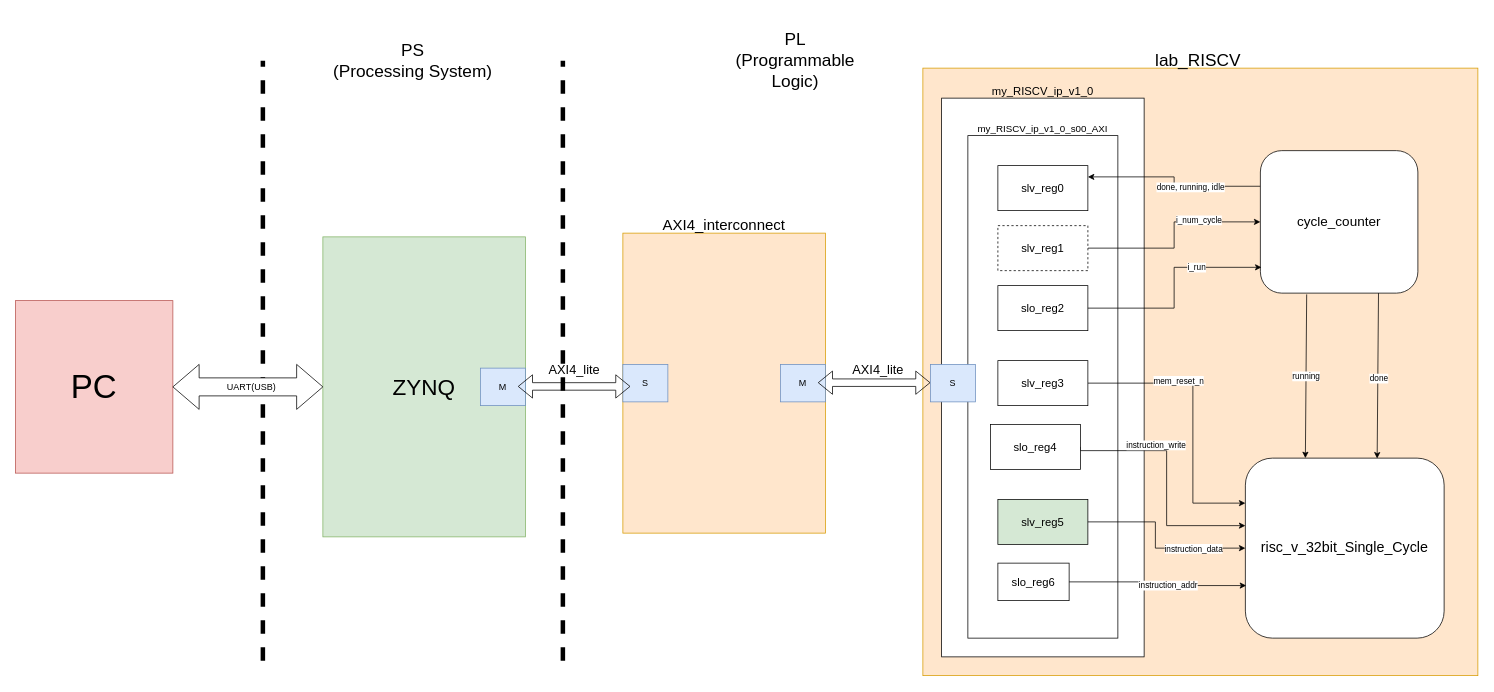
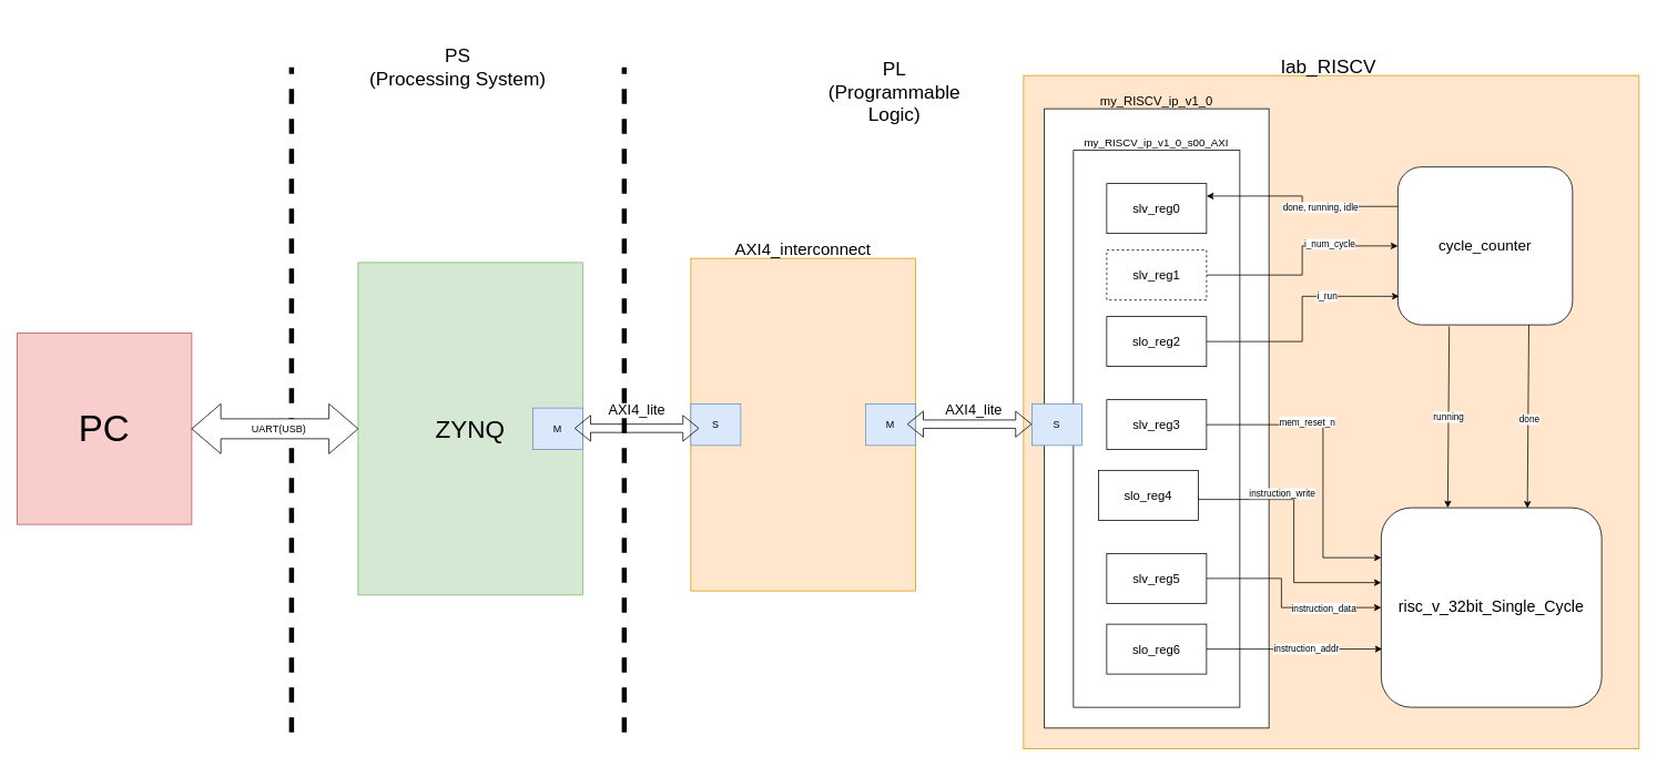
- <mxCell id="49" value="&lt;font style=&quot;font-size: 23px;&quot;&gt;PL&lt;/font&gt;&lt;div style=&quot;font-size: 23px;&quot;&gt;&lt;font style=&quot;font-size: 23px;&quot;&gt;(Programmable Logic)&lt;/font&gt;&lt;/div&gt;" style="text;html=1;align=center;verticalAlign=middle;whiteSpace=wrap;rounded=0;" vertex="1" parent="1"><mxGeometry x="950" y="20" width="220" height="120" as="geometry" /></mxCell>
+ <mxCell id="49" value="&lt;font style=&quot;font-size: 23px;&quot;&gt;PL&lt;/font&gt;&lt;div style=&quot;font-size: 23px;&quot;&gt;&lt;font style=&quot;font-size: 23px;&quot;&gt;(Programmable Logic)&lt;/font&gt;&lt;/div&gt;" style="text;html=1;align=center;verticalAlign=middle;whiteSpace=wrap;rounded=0;" vertex="1" parent="1"><mxGeometry x="965" y="50" width="220" height="120" as="geometry" /></mxCell>
- <mxCell id="16" value="&lt;font style=&quot;font-size: 15px;&quot;&gt;slv_reg5&lt;/font&gt;" style="rounded=0;whiteSpace=wrap;html=1;fillColor=#d5e8d4;" vertex="1" parent="1"><mxGeometry x="1330" y="665" width="120" height="60" as="geometry" /></mxCell>
+ <mxCell id="16" value="&lt;font style=&quot;font-size: 15px;&quot;&gt;slv_reg5&lt;/font&gt;" style="rounded=0;whiteSpace=wrap;html=1;" vertex="1" parent="1"><mxGeometry x="1330" y="665" width="120" height="60" as="geometry" /></mxCell>
- <mxCell id="17" value="&lt;font style=&quot;font-size: 15px;&quot;&gt;slo_reg6&lt;/font&gt;" style="rounded=0;whiteSpace=wrap;html=1;" vertex="1" parent="1"><mxGeometry x="1330" y="750" width="95" height="50" as="geometry" /></mxCell>
+ <mxCell id="17" value="&lt;font style=&quot;font-size: 15px;&quot;&gt;slo_reg6&lt;/font&gt;" style="rounded=0;whiteSpace=wrap;html=1;" vertex="1" parent="1"><mxGeometry x="1330" y="750" width="120" height="60" as="geometry" /></mxCell>
